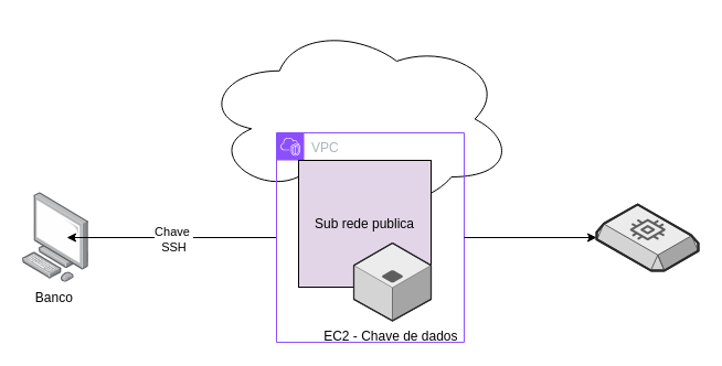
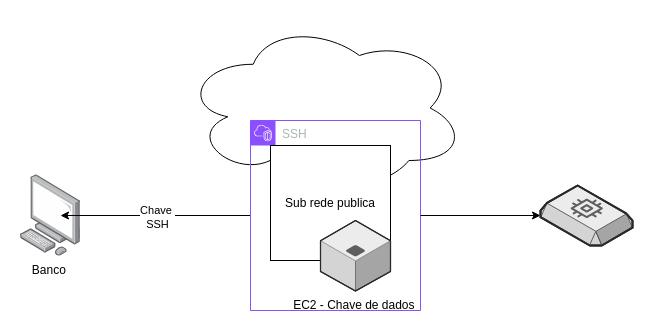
- <mxCell id="6" value="VPC" style="points=[[0,0],[0.25,0],[0.5,0],[0.75,0],[1,0],[1,0.25],[1,0.5],[1,0.75],[1,1],[0.75,1],[0.5,1],[0.25,1],[0,1],[0,0.75],[0,0.5],[0,0.25]];outlineConnect=0;gradientColor=none;html=1;whiteSpace=wrap;fontSize=12;fontStyle=0;container=1;pointerEvents=0;collapsible=0;recursiveResize=0;shape=mxgraph.aws4.group;grIcon=mxgraph.aws4.group_vpc2;strokeColor=#8C4FFF;fillColor=none;verticalAlign=top;align=left;spacingLeft=30;fontColor=#AAB7B8;dashed=0;" vertex="1" parent="1"><mxGeometry x="250" y="120" width="170" height="190" as="geometry" /></mxCell>
+ <mxCell id="6" value="SSH" style="points=[[0,0],[0.25,0],[0.5,0],[0.75,0],[1,0],[1,0.25],[1,0.5],[1,0.75],[1,1],[0.75,1],[0.5,1],[0.25,1],[0,1],[0,0.75],[0,0.5],[0,0.25]];outlineConnect=0;gradientColor=none;html=1;whiteSpace=wrap;fontSize=12;fontStyle=0;container=1;pointerEvents=0;collapsible=0;recursiveResize=0;shape=mxgraph.aws4.group;grIcon=mxgraph.aws4.group_vpc2;strokeColor=#8C4FFF;fillColor=none;verticalAlign=top;align=left;spacingLeft=30;fontColor=#AAB7B8;dashed=0;" vertex="1" parent="1"><mxGeometry x="250" y="120" width="170" height="190" as="geometry" /></mxCell>
- <mxCell id="7" value="Sub rede publica" style="whiteSpace=wrap;html=1;align=center;treeFolding=1;treeMoving=1;newEdgeStyle={&quot;edgeStyle&quot;:&quot;elbowEdgeStyle&quot;,&quot;startArrow&quot;:&quot;none&quot;,&quot;endArrow&quot;:&quot;none&quot;};fillColor=#e1d5e7;" vertex="1" parent="6"><mxGeometry x="20" y="25" width="120" height="115" as="geometry" /></mxCell>
+ <mxCell id="7" value="Sub rede publica" style="whiteSpace=wrap;html=1;align=center;treeFolding=1;treeMoving=1;newEdgeStyle={&quot;edgeStyle&quot;:&quot;elbowEdgeStyle&quot;,&quot;startArrow&quot;:&quot;none&quot;,&quot;endArrow&quot;:&quot;none&quot;};" vertex="1" parent="6"><mxGeometry x="20" y="25" width="120" height="115" as="geometry" /></mxCell>
